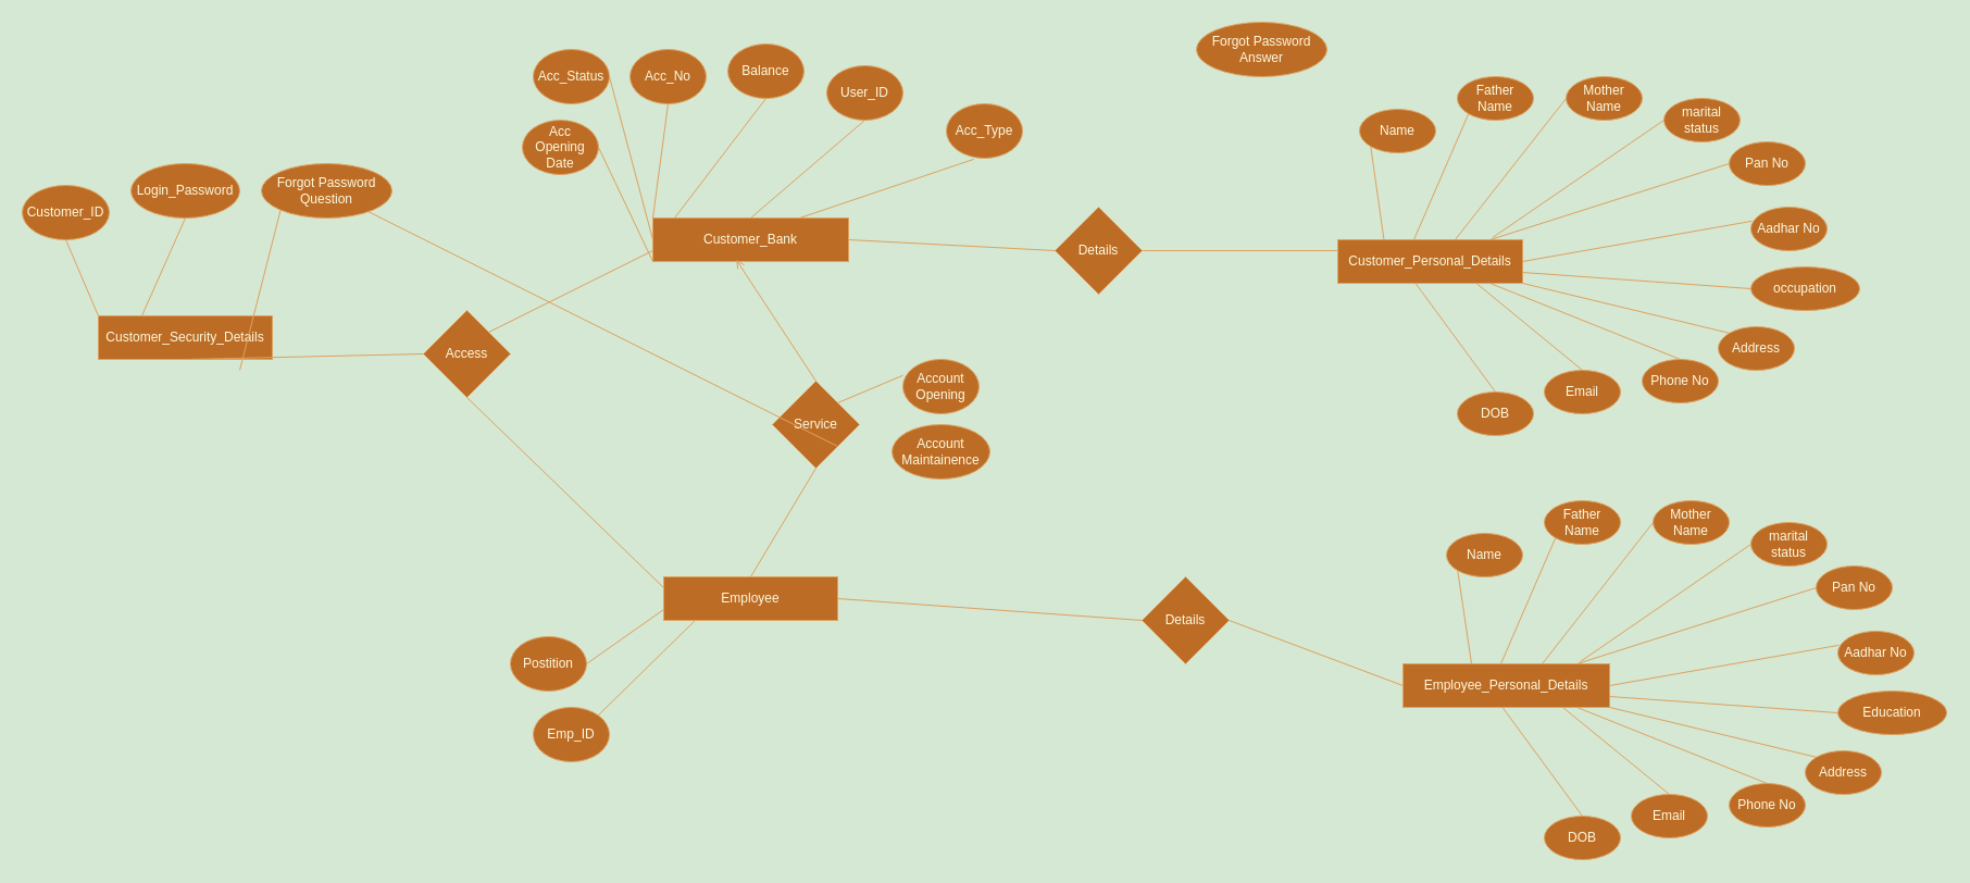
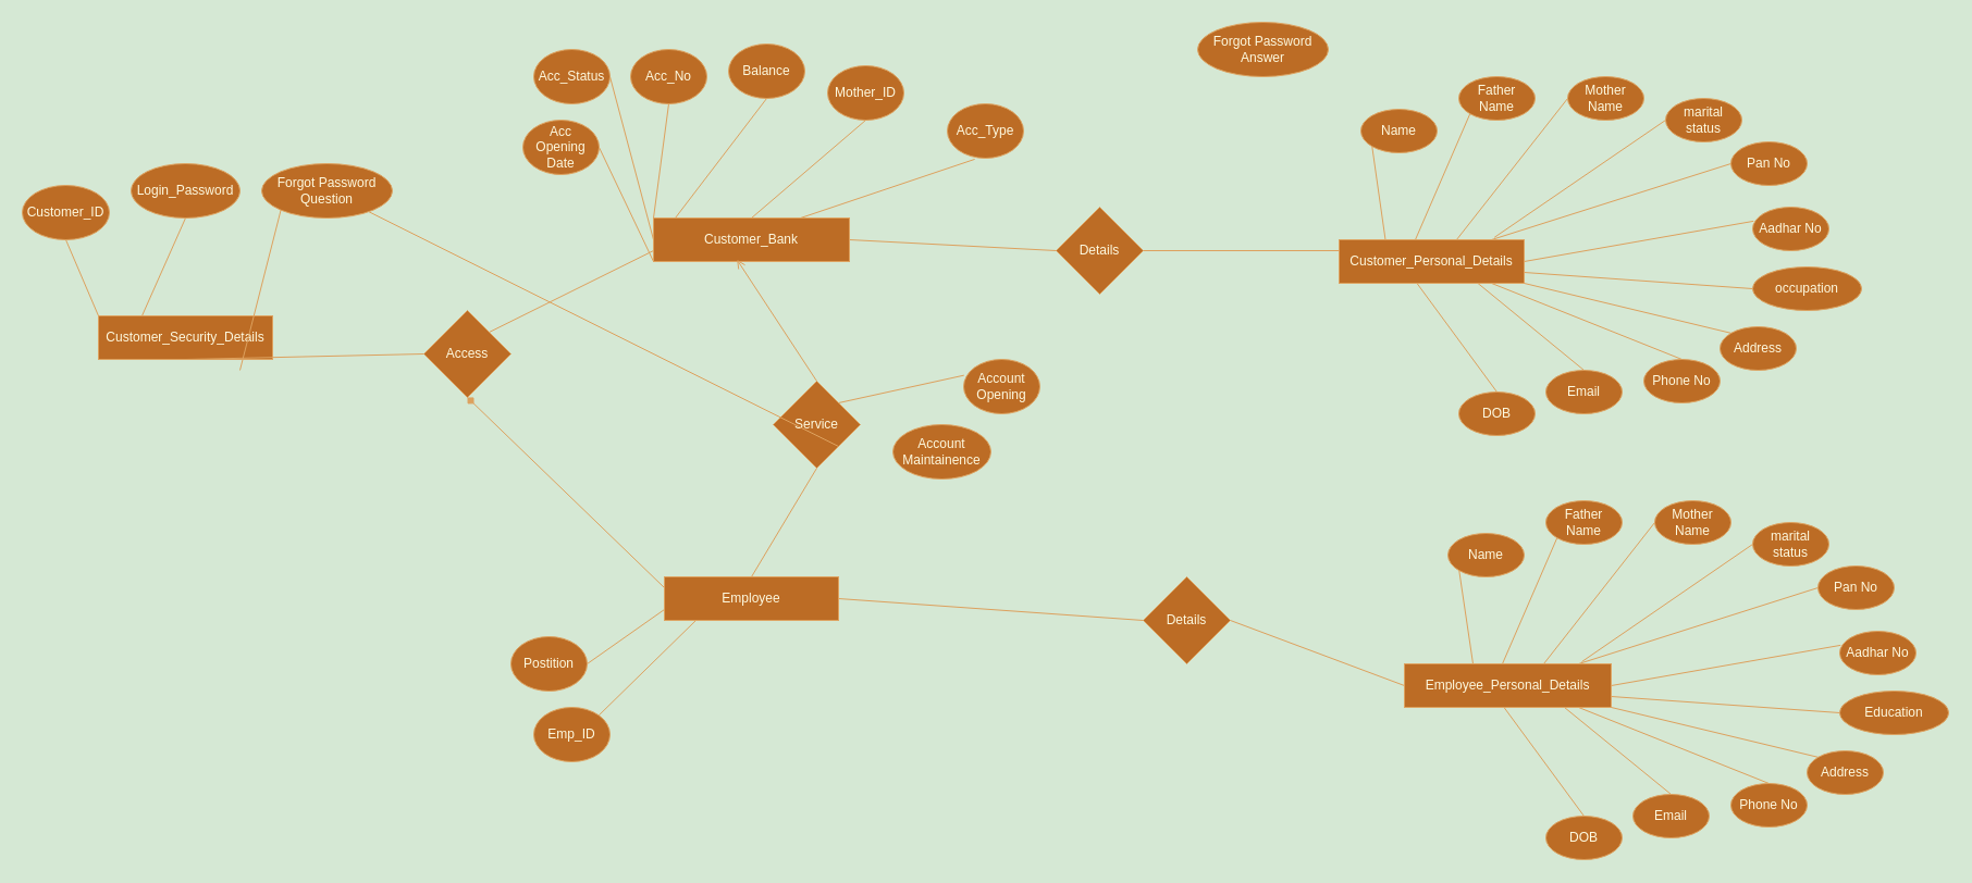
- <mxCell id="28" value="User_ID" style="ellipse;whiteSpace=wrap;html=1;fontSize=12;fillColor=#BC6C25;strokeColor=#DDA15E;labelBackgroundColor=none;fontColor=#FEFAE0;" parent="1" vertex="1"><mxGeometry x="760" y="60" width="70" height="50" as="geometry" /></mxCell>
+ <mxCell id="28" value="Mother_ID" style="ellipse;whiteSpace=wrap;html=1;fontSize=12;fillColor=#BC6C25;strokeColor=#DDA15E;labelBackgroundColor=none;fontColor=#FEFAE0;" parent="1" vertex="1"><mxGeometry x="760" y="60" width="70" height="50" as="geometry" /></mxCell>
- <mxCell id="78" value="Account Opening" style="ellipse;whiteSpace=wrap;html=1;fontSize=12;fillColor=#BC6C25;strokeColor=#DDA15E;labelBackgroundColor=none;fontColor=#FEFAE0;" parent="1" vertex="1"><mxGeometry x="830" y="330" width="70" height="50" as="geometry" /></mxCell>
+ <mxCell id="78" value="Account Opening" style="ellipse;whiteSpace=wrap;html=1;fontSize=12;fillColor=#BC6C25;strokeColor=#DDA15E;labelBackgroundColor=none;fontColor=#FEFAE0;" parent="1" vertex="1"><mxGeometry x="885" y="330" width="70" height="50" as="geometry" /></mxCell>
- <mxCell id="92" value="" style="endArrow=none;html=1;rounded=0;strokeColor=#DDA15E;fontColor=#FEFAE0;fillColor=#BC6C25;exitX=0;exitY=0.25;exitDx=0;exitDy=0;entryX=0.5;entryY=1;entryDx=0;entryDy=0;" edge="1" parent="1" source="4" target="87"><mxGeometry width="50" height="50" relative="1" as="geometry"><mxPoint x="390" y="430" as="sourcePoint" /><mxPoint x="380" y="340" as="targetPoint" /></mxGeometry></mxCell>
+ <mxCell id="92" value="" style="endArrow=diamond;html=1;rounded=0;strokeColor=#DDA15E;fontColor=#FEFAE0;fillColor=#BC6C25;exitX=0;exitY=0.25;exitDx=0;exitDy=0;entryX=0.5;entryY=1;entryDx=0;entryDy=0;" edge="1" parent="1" source="4" target="87"><mxGeometry width="50" height="50" relative="1" as="geometry"><mxPoint x="390" y="430" as="sourcePoint" /><mxPoint x="380" y="340" as="targetPoint" /></mxGeometry></mxCell>
